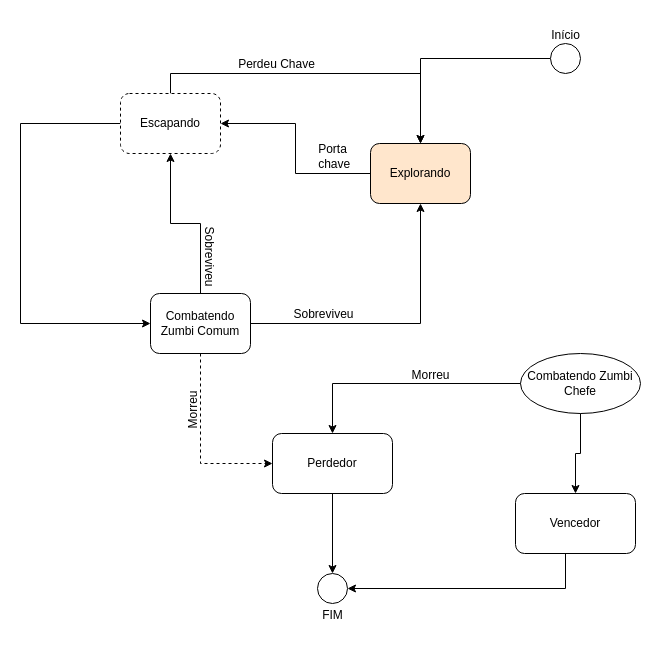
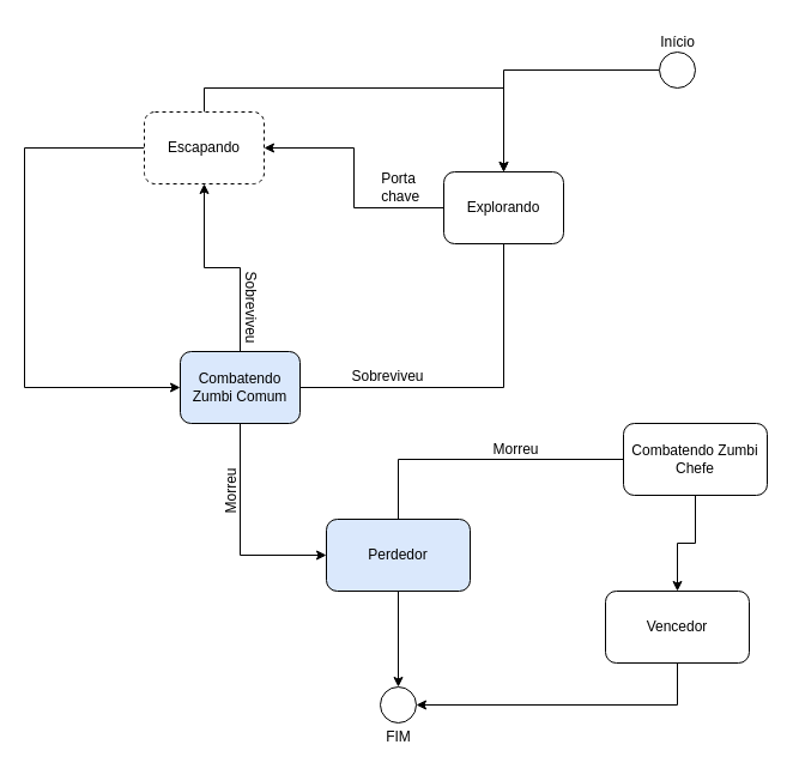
- <mxCell id="19" value="Perdeu Chave" style="text;html=1;align=center;verticalAlign=middle;resizable=0;points=[];autosize=1;strokeColor=none;fillColor=none;" vertex="1" parent="1"><mxGeometry x="226" y="49" width="100" height="30" as="geometry" /></mxCell>
- <mxCell id="5" value="Explorando" style="rounded=1;whiteSpace=wrap;html=1;fillColor=#ffe6cc;" vertex="1" parent="1"><mxGeometry x="370" y="143" width="100" height="60" as="geometry" /></mxCell>
+ <mxCell id="5" value="Explorando" style="rounded=1;whiteSpace=wrap;html=1;" vertex="1" parent="1"><mxGeometry x="370" y="143" width="100" height="60" as="geometry" /></mxCell>
- <mxCell id="12" style="edgeStyle=orthogonalEdgeStyle;rounded=0;orthogonalLoop=1;jettySize=auto;html=1;entryX=0.5;entryY=1;entryDx=0;entryDy=0;" edge="1" parent="1" source="14" target="5"><mxGeometry relative="1" as="geometry" /></mxCell>
+ <mxCell id="12" style="edgeStyle=orthogonalEdgeStyle;rounded=0;orthogonalLoop=1;jettySize=auto;html=1;entryX=0.5;entryY=1;entryDx=0;entryDy=0;endArrow=none;" edge="1" parent="1" source="14" target="5"><mxGeometry relative="1" as="geometry" /></mxCell>
- <mxCell id="14" value="Combatendo Zumbi Comum" style="rounded=1;whiteSpace=wrap;html=1;" vertex="1" parent="1"><mxGeometry x="150" y="293" width="100" height="60" as="geometry" /></mxCell>
+ <mxCell id="14" value="Combatendo Zumbi Comum" style="rounded=1;whiteSpace=wrap;html=1;fillColor=#dae8fc;" vertex="1" parent="1"><mxGeometry x="150" y="293" width="100" height="60" as="geometry" /></mxCell>
- <mxCell id="21" value="Combatendo Zumbi Chefe" style="ellipse;whiteSpace=wrap;html=1;" vertex="1" parent="1"><mxGeometry x="520" y="353" width="120" height="60" as="geometry" /></mxCell>
+ <mxCell id="21" value="Combatendo Zumbi Chefe" style="rounded=1;whiteSpace=wrap;html=1;" vertex="1" parent="1"><mxGeometry x="520" y="353" width="120" height="60" as="geometry" /></mxCell>
- <mxCell id="26" style="edgeStyle=orthogonalEdgeStyle;rounded=0;orthogonalLoop=1;jettySize=auto;html=1;entryX=0.5;entryY=0;entryDx=0;entryDy=0;" edge="1" parent="1" source="21" target="25"><mxGeometry relative="1" as="geometry" /></mxCell>
+ <mxCell id="26" style="edgeStyle=orthogonalEdgeStyle;rounded=0;orthogonalLoop=1;jettySize=auto;html=1;entryX=0.5;entryY=0;entryDx=0;entryDy=0;endArrow=none;" edge="1" parent="1" source="21" target="25"><mxGeometry relative="1" as="geometry" /></mxCell>
- <mxCell id="13" style="edgeStyle=orthogonalEdgeStyle;rounded=0;orthogonalLoop=1;jettySize=auto;html=1;entryX=0;entryY=0.5;entryDx=0;entryDy=0;exitX=0.5;exitY=1;exitDx=0;exitDy=0;dashed=1;" edge="1" parent="1" source="14" target="25"><mxGeometry relative="1" as="geometry" /></mxCell>
+ <mxCell id="13" style="edgeStyle=orthogonalEdgeStyle;rounded=0;orthogonalLoop=1;jettySize=auto;html=1;entryX=0;entryY=0.5;entryDx=0;entryDy=0;exitX=0.5;exitY=1;exitDx=0;exitDy=0;" edge="1" parent="1" source="14" target="25"><mxGeometry relative="1" as="geometry" /></mxCell>
- <mxCell id="25" value="Perdedor" style="rounded=1;whiteSpace=wrap;html=1;" vertex="1" parent="1"><mxGeometry x="272" y="433" width="120" height="60" as="geometry" /></mxCell>
+ <mxCell id="25" value="Perdedor" style="rounded=1;whiteSpace=wrap;html=1;fillColor=#dae8fc;" vertex="1" parent="1"><mxGeometry x="272" y="433" width="120" height="60" as="geometry" /></mxCell>
- <mxCell id="23" value="Vencedor" style="rounded=1;whiteSpace=wrap;html=1;" vertex="1" parent="1"><mxGeometry x="515" y="493" width="120" height="60" as="geometry" /></mxCell>
+ <mxCell id="23" value="Vencedor" style="rounded=1;whiteSpace=wrap;html=1;" vertex="1" parent="1"><mxGeometry x="505" y="493" width="120" height="60" as="geometry" /></mxCell>
